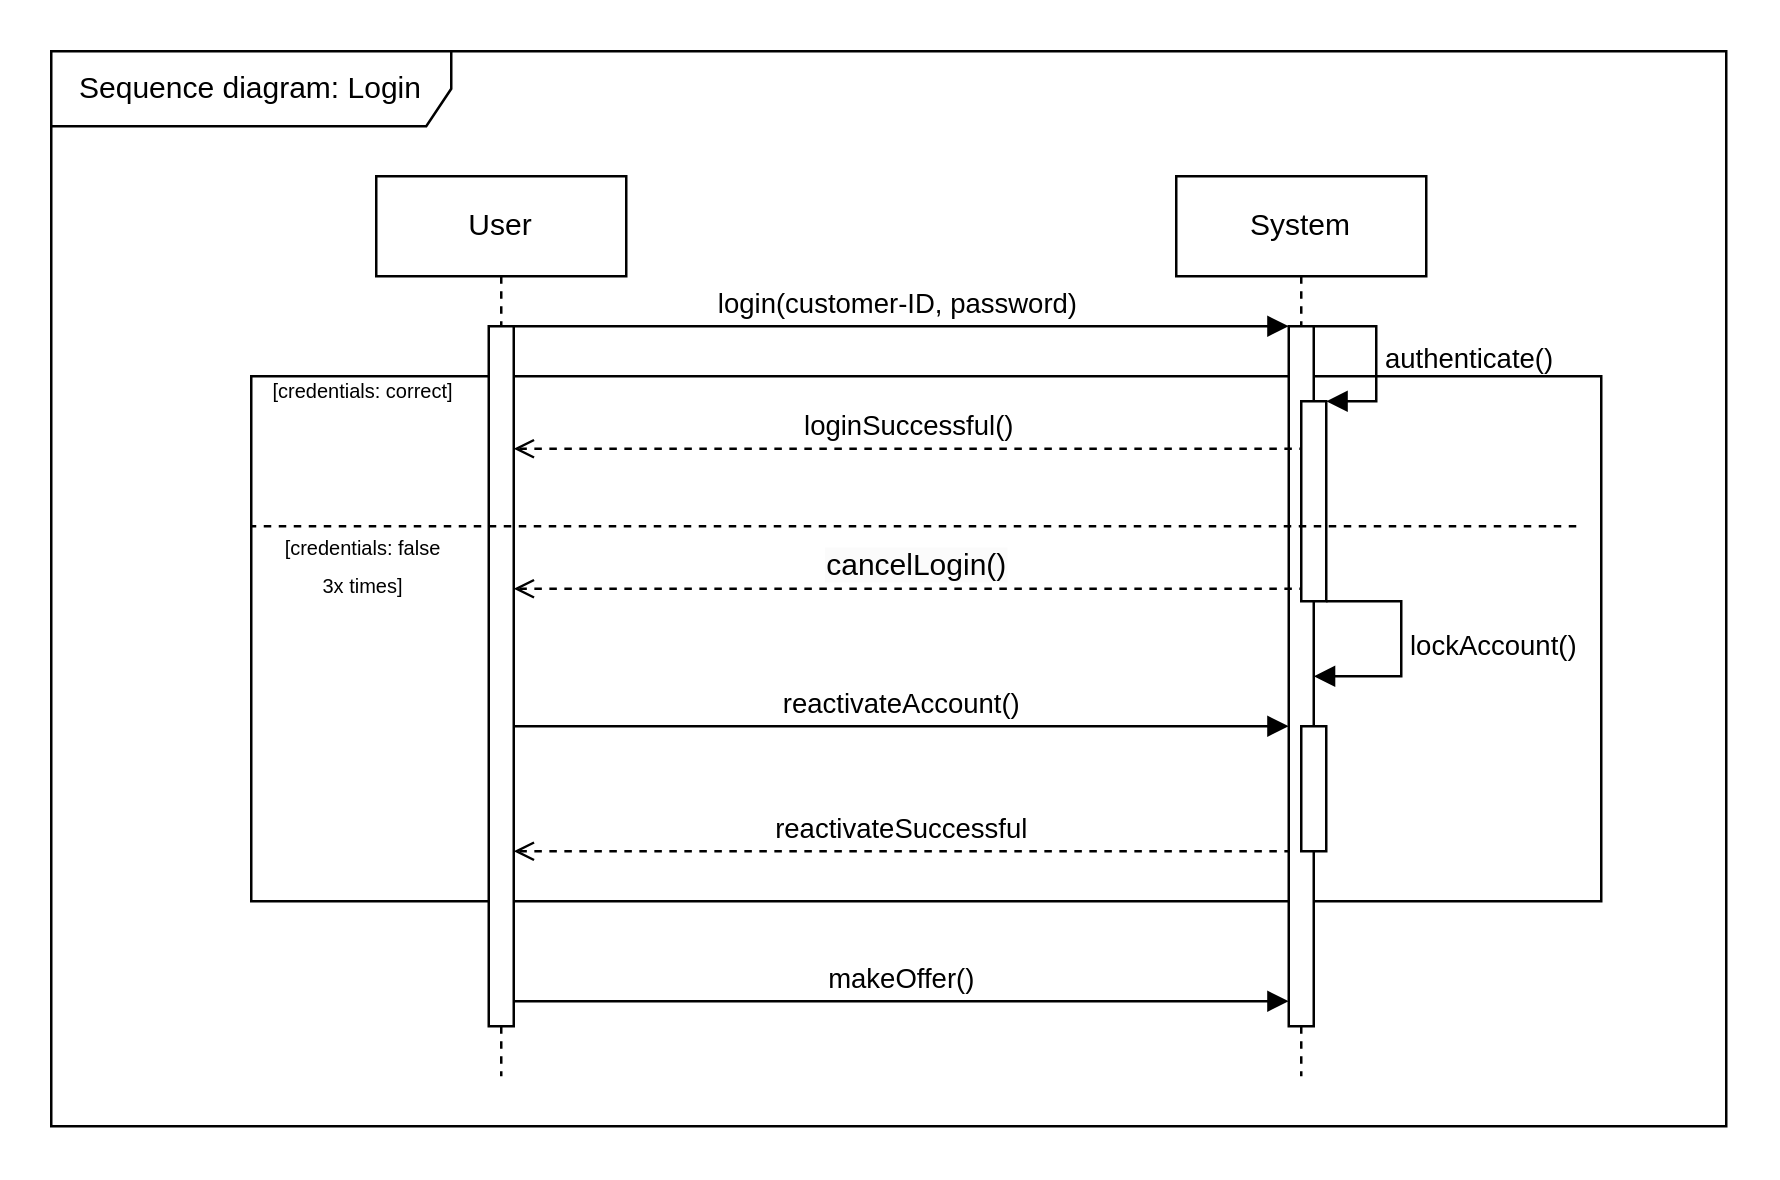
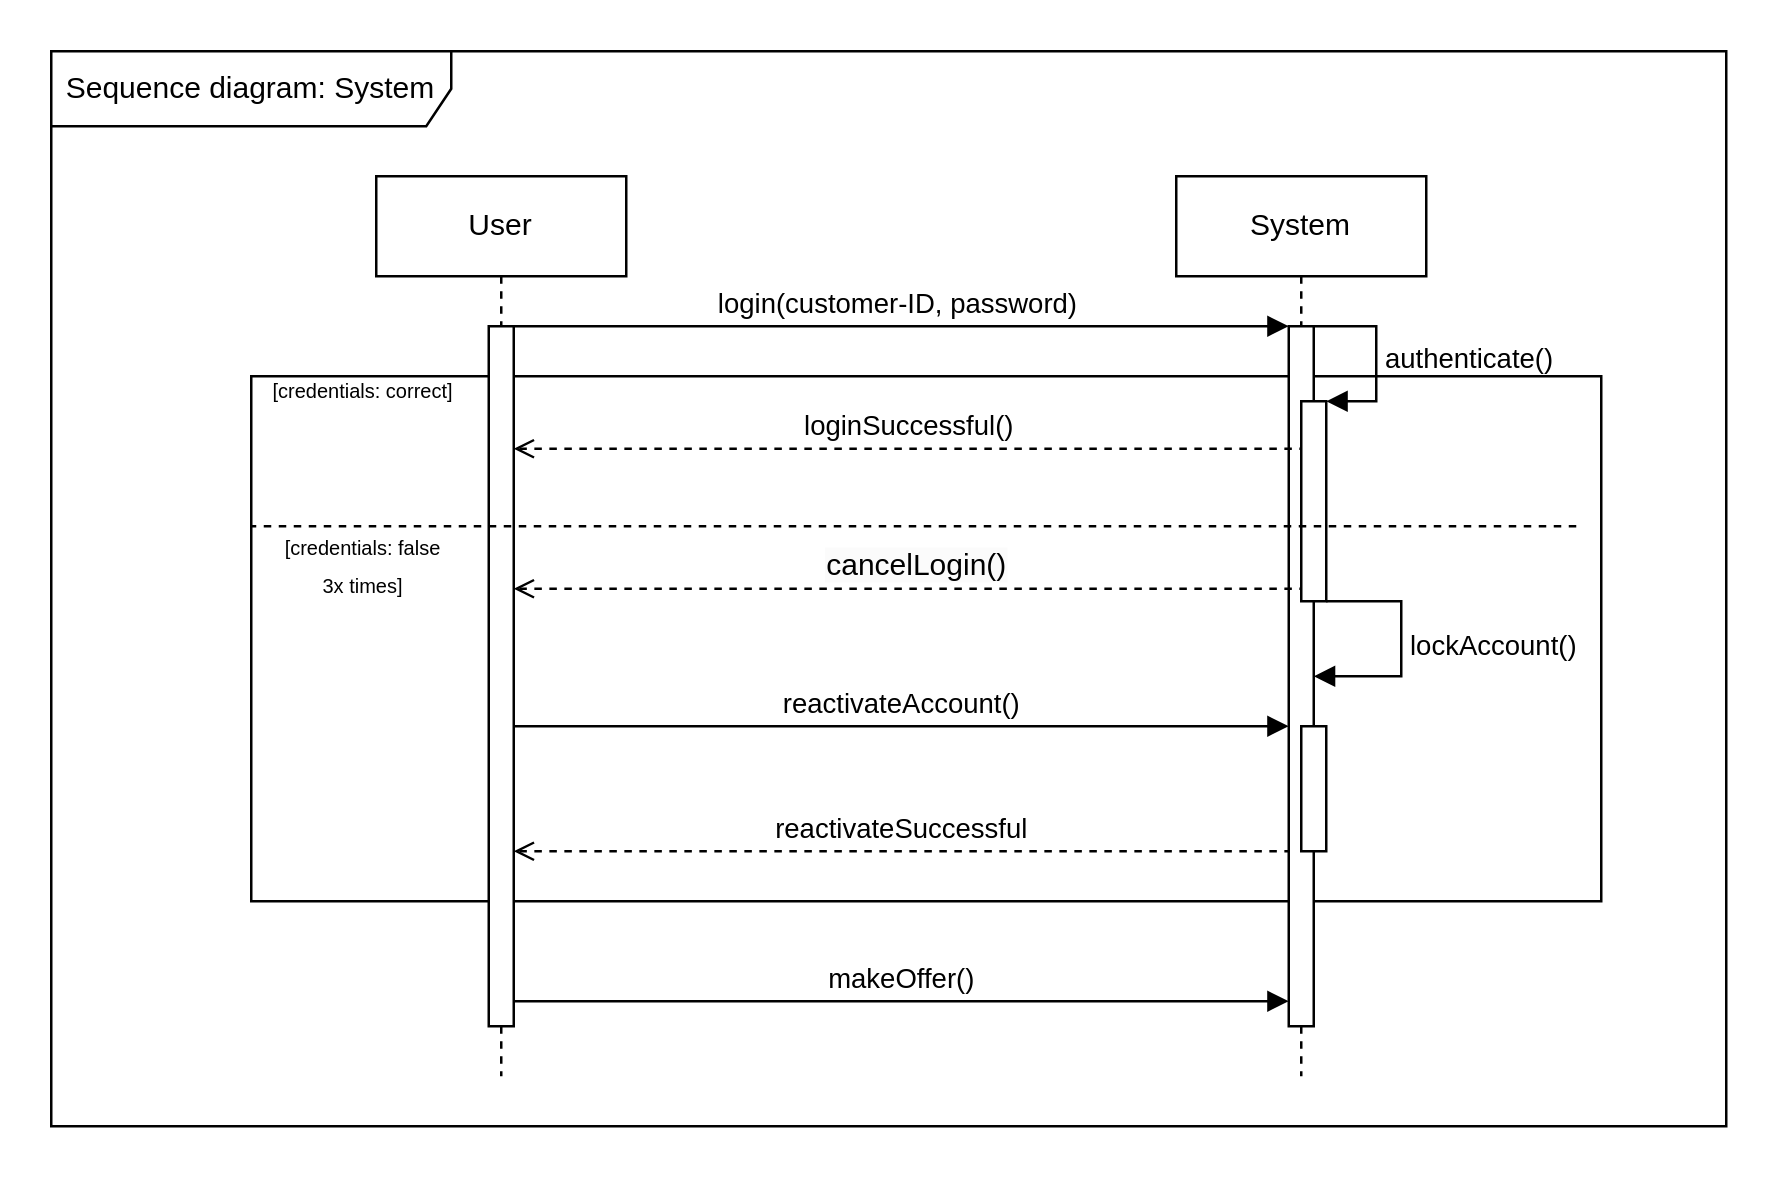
- <mxCell id="21" value="Sequence diagram: Login" style="shape=umlFrame;whiteSpace=wrap;html=1;pointerEvents=0;width=160;height=30;" vertex="1" parent="1"><mxGeometry y="20" width="670" height="430" as="geometry" x="20" /></mxCell>
+ <mxCell id="21" value="Sequence diagram: System" style="shape=umlFrame;whiteSpace=wrap;html=1;pointerEvents=0;width=160;height=30;" vertex="1" parent="1"><mxGeometry y="20" width="670" height="430" as="geometry" x="20" /></mxCell>
